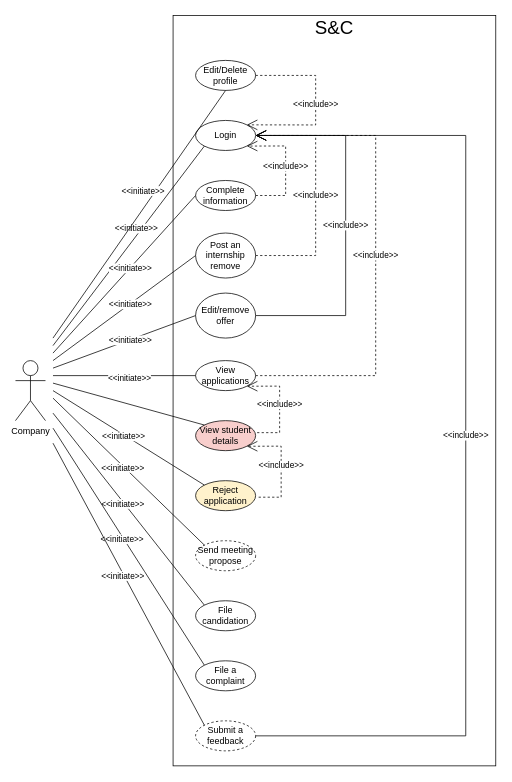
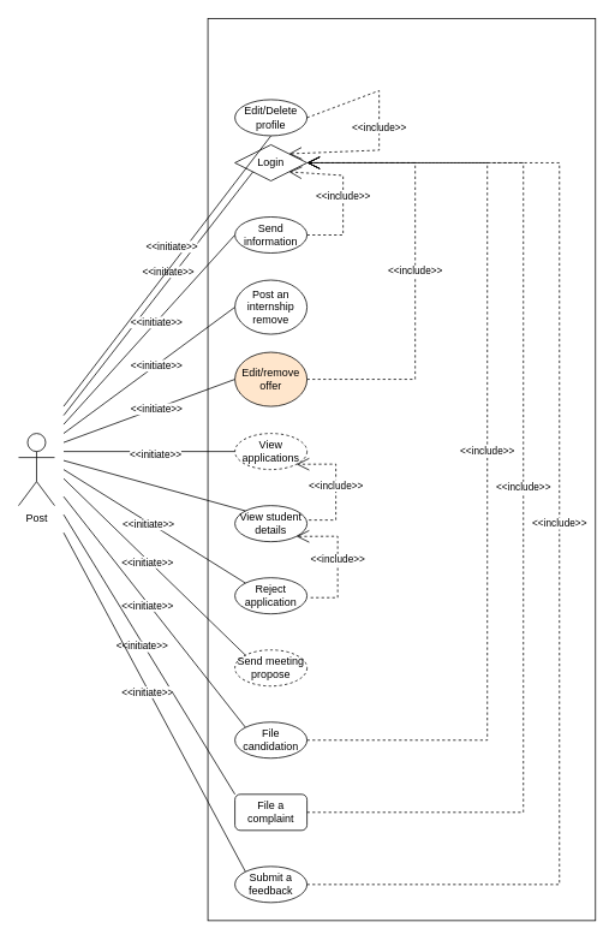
- <mxCell id="42" value="S&amp;amp;C" style="text;html=1;align=center;verticalAlign=middle;whiteSpace=wrap;rounded=0;fontSize=25;" vertex="1" parent="1"><mxGeometry x="415" y="20" width="60" height="30" as="geometry" /></mxCell>
- <mxCell id="26" value="Edit/Delete profile" style="ellipse;whiteSpace=wrap;html=1;" vertex="1" parent="1"><mxGeometry x="260" y="80" width="80" height="40" as="geometry" /></mxCell>
+ <mxCell id="26" value="Edit/Delete profile" style="ellipse;whiteSpace=wrap;html=1;" vertex="1" parent="1"><mxGeometry x="260" y="110" width="80" height="40" as="geometry" /></mxCell>
- <mxCell id="4" value="Login" style="ellipse;whiteSpace=wrap;html=1;" vertex="1" parent="1"><mxGeometry x="260" y="160" width="80" height="40" as="geometry" /></mxCell>
+ <mxCell id="4" value="Login" style="rhombus;whiteSpace=wrap;html=1;" vertex="1" parent="1"><mxGeometry x="260" y="160" width="80" height="40" as="geometry" /></mxCell>
- <mxCell id="7" value="Complete information" style="ellipse;whiteSpace=wrap;html=1;" vertex="1" parent="1"><mxGeometry x="260" y="240" width="80" height="40" as="geometry" /></mxCell>
+ <mxCell id="7" value="Send information" style="ellipse;whiteSpace=wrap;html=1;" vertex="1" parent="1"><mxGeometry x="260" y="240" width="80" height="40" as="geometry" /></mxCell>
- <mxCell id="46" value="&amp;lt;&amp;lt;include&amp;gt;&amp;gt;" style="endArrow=open;endSize=12;dashed=1;html=1;rounded=0;exitX=1;exitY=0.5;exitDx=0;exitDy=0;entryX=1;entryY=0.5;entryDx=0;entryDy=0;" edge="1" parent="1" source="43" target="4"><mxGeometry width="160" relative="1" as="geometry"><mxPoint x="350" y="510" as="sourcePoint" /><mxPoint x="350" y="270" as="targetPoint" /><Array as="points"><mxPoint x="420" y="340" /><mxPoint x="420" y="180" /></Array></mxGeometry></mxCell>
- <mxCell id="47" value="Edit/remove offer" style="ellipse;whiteSpace=wrap;html=1;" vertex="1" parent="1"><mxGeometry x="260" y="390" width="80" height="60" as="geometry" /></mxCell>
+ <mxCell id="47" value="Edit/remove offer" style="ellipse;whiteSpace=wrap;html=1;fillColor=#ffe6cc;" vertex="1" parent="1"><mxGeometry x="260" y="390" width="80" height="60" as="geometry" /></mxCell>
- <mxCell id="50" value="&amp;lt;&amp;lt;include&amp;gt;&amp;gt;" style="endArrow=open;endSize=12;dashed=0;html=1;rounded=0;exitX=1;exitY=0.5;exitDx=0;exitDy=0;entryX=1;entryY=0.5;entryDx=0;entryDy=0;" edge="1" parent="1" source="47" target="4"><mxGeometry width="160" relative="1" as="geometry"><mxPoint x="350" y="350" as="sourcePoint" /><mxPoint x="350" y="190" as="targetPoint" /><Array as="points"><mxPoint x="460" y="420" /><mxPoint x="460" y="180" /></Array></mxGeometry></mxCell>
+ <mxCell id="50" value="&amp;lt;&amp;lt;include&amp;gt;&amp;gt;" style="endArrow=open;endSize=12;dashed=1;html=1;rounded=0;exitX=1;exitY=0.5;exitDx=0;exitDy=0;entryX=1;entryY=0.5;entryDx=0;entryDy=0;" edge="1" parent="1" source="47" target="4"><mxGeometry width="160" relative="1" as="geometry"><mxPoint x="350" y="350" as="sourcePoint" /><mxPoint x="350" y="190" as="targetPoint" /><Array as="points"><mxPoint x="460" y="420" /><mxPoint x="460" y="180" /></Array></mxGeometry></mxCell>
- <mxCell id="11" value="&amp;lt;&amp;lt;include&amp;gt;&amp;gt;" style="endArrow=open;endSize=12;dashed=1;html=1;rounded=0;exitX=1;exitY=0.5;exitDx=0;exitDy=0;entryX=1;entryY=0.5;entryDx=0;entryDy=0;" edge="1" parent="1" source="8" target="4"><mxGeometry width="160" relative="1" as="geometry"><mxPoint x="420" y="470" as="sourcePoint" /><mxPoint x="420" y="430" as="targetPoint" /><Array as="points"><mxPoint x="500" y="500" /><mxPoint x="500" y="180" /></Array></mxGeometry></mxCell>
- <mxCell id="8" value="View applications" style="ellipse;whiteSpace=wrap;html=1;" vertex="1" parent="1"><mxGeometry x="260" y="480" width="80" height="40" as="geometry" /></mxCell>
+ <mxCell id="8" value="View applications" style="ellipse;whiteSpace=wrap;html=1;dashed=1;" vertex="1" parent="1"><mxGeometry x="260" y="480" width="80" height="40" as="geometry" /></mxCell>
- <mxCell id="3" value="Company" style="shape=umlActor;verticalLabelPosition=bottom;verticalAlign=top;html=1;" vertex="1" parent="1"><mxGeometry x="20" y="480" width="40" height="80" as="geometry" /></mxCell>
+ <mxCell id="3" value="Post" style="shape=umlActor;verticalLabelPosition=bottom;verticalAlign=top;html=1;" vertex="1" parent="1"><mxGeometry x="20" y="480" width="40" height="80" as="geometry" /></mxCell>
- <mxCell id="10" value="View student details" style="ellipse;whiteSpace=wrap;html=1;fillColor=#f8cecc;" vertex="1" parent="1"><mxGeometry x="260" y="560" width="80" height="40" as="geometry" /></mxCell>
+ <mxCell id="10" value="View student details" style="ellipse;whiteSpace=wrap;html=1;" vertex="1" parent="1"><mxGeometry x="260" y="560" width="80" height="40" as="geometry" /></mxCell>
+ <mxCell id="39" value="&amp;lt;&amp;lt;include&amp;gt;&amp;gt;" style="endArrow=open;endSize=12;dashed=1;html=1;rounded=0;exitX=1;exitY=0.5;exitDx=0;exitDy=0;entryX=1;entryY=0.5;entryDx=0;entryDy=0;" edge="1" parent="1" source="30" target="4"><mxGeometry width="160" relative="1" as="geometry"><mxPoint x="350" y="750" as="sourcePoint" /><mxPoint x="340" y="340" as="targetPoint" /><Array as="points"><mxPoint x="540" y="820" /><mxPoint x="540" y="180" /></Array></mxGeometry></mxCell>
- <mxCell id="13" value="Reject application" style="ellipse;whiteSpace=wrap;html=1;fillColor=#fff2cc;" vertex="1" parent="1"><mxGeometry x="260" y="640" width="80" height="40" as="geometry" /></mxCell>
+ <mxCell id="13" value="Reject application" style="ellipse;whiteSpace=wrap;html=1;" vertex="1" parent="1"><mxGeometry x="260" y="640" width="80" height="40" as="geometry" /></mxCell>
+ <mxCell id="40" value="&amp;lt;&amp;lt;include&amp;gt;&amp;gt;" style="endArrow=open;endSize=12;dashed=1;html=1;rounded=0;exitX=1;exitY=0.5;exitDx=0;exitDy=0;entryX=1;entryY=0.5;entryDx=0;entryDy=0;" edge="1" parent="1" source="33" target="4"><mxGeometry width="160" relative="1" as="geometry"><mxPoint x="350" y="830" as="sourcePoint" /><mxPoint x="340" y="340" as="targetPoint" /><Array as="points"><mxPoint x="580" y="900" /><mxPoint x="580" y="180" /></Array></mxGeometry></mxCell>
- <mxCell id="33" value="File a complaint" style="ellipse;whiteSpace=wrap;html=1;" vertex="1" parent="1"><mxGeometry x="260" y="880" width="80" height="40" as="geometry" /></mxCell>
+ <mxCell id="33" value="File a complaint" style="whiteSpace=wrap;html=1;rounded=1;" vertex="1" parent="1"><mxGeometry x="260" y="880" width="80" height="40" as="geometry" /></mxCell>
- <mxCell id="41" value="&amp;lt;&amp;lt;include&amp;gt;&amp;gt;" style="endArrow=open;endSize=12;dashed=0;html=1;rounded=0;exitX=1;exitY=0.5;exitDx=0;exitDy=0;entryX=1;entryY=0.5;entryDx=0;entryDy=0;" edge="1" parent="1" source="36" target="4"><mxGeometry width="160" relative="1" as="geometry"><mxPoint x="360" y="840" as="sourcePoint" /><mxPoint x="340" y="340" as="targetPoint" /><Array as="points"><mxPoint x="620" y="980" /><mxPoint x="620" y="180" /></Array></mxGeometry></mxCell>
+ <mxCell id="41" value="&amp;lt;&amp;lt;include&amp;gt;&amp;gt;" style="endArrow=open;endSize=12;dashed=1;html=1;rounded=0;exitX=1;exitY=0.5;exitDx=0;exitDy=0;entryX=1;entryY=0.5;entryDx=0;entryDy=0;" edge="1" parent="1" source="36" target="4"><mxGeometry width="160" relative="1" as="geometry"><mxPoint x="360" y="840" as="sourcePoint" /><mxPoint x="340" y="340" as="targetPoint" /><Array as="points"><mxPoint x="620" y="980" /><mxPoint x="620" y="180" /></Array></mxGeometry></mxCell>
- <mxCell id="36" value="Submit a feedback" style="ellipse;whiteSpace=wrap;html=1;dashed=1;" vertex="1" parent="1"><mxGeometry x="260" y="960" width="80" height="40" as="geometry" /></mxCell>
+ <mxCell id="36" value="Submit a feedback" style="ellipse;whiteSpace=wrap;html=1;" vertex="1" parent="1"><mxGeometry x="260" y="960" width="80" height="40" as="geometry" /></mxCell>
